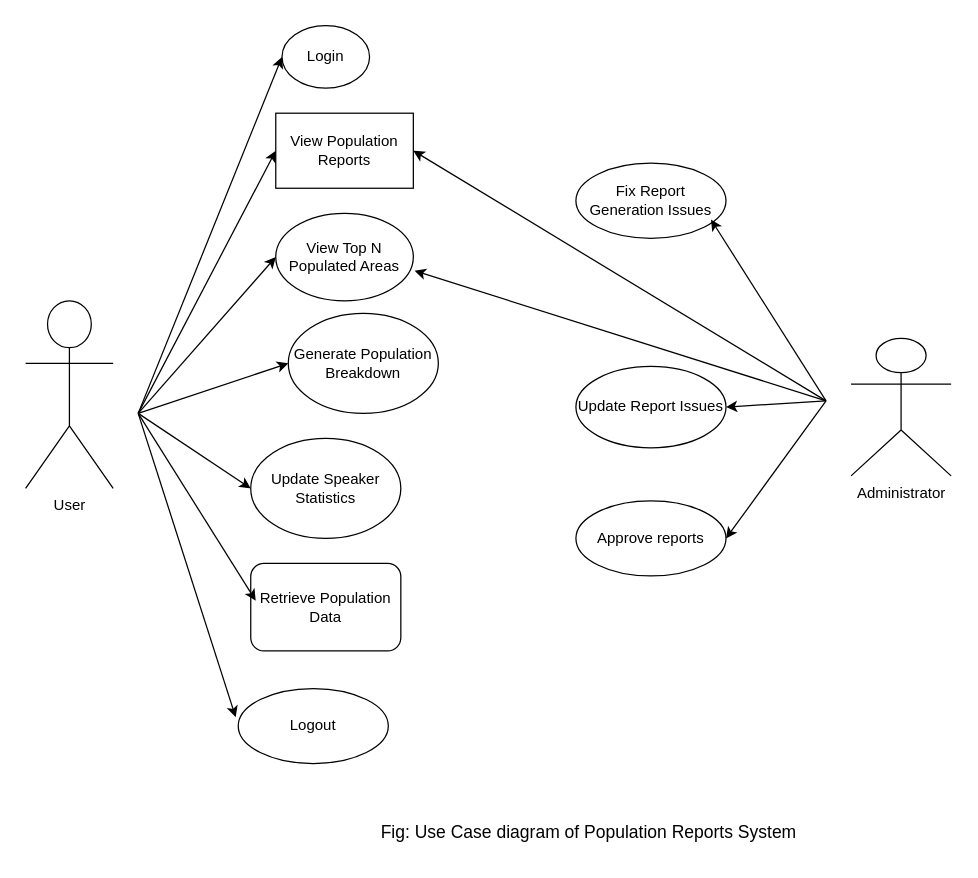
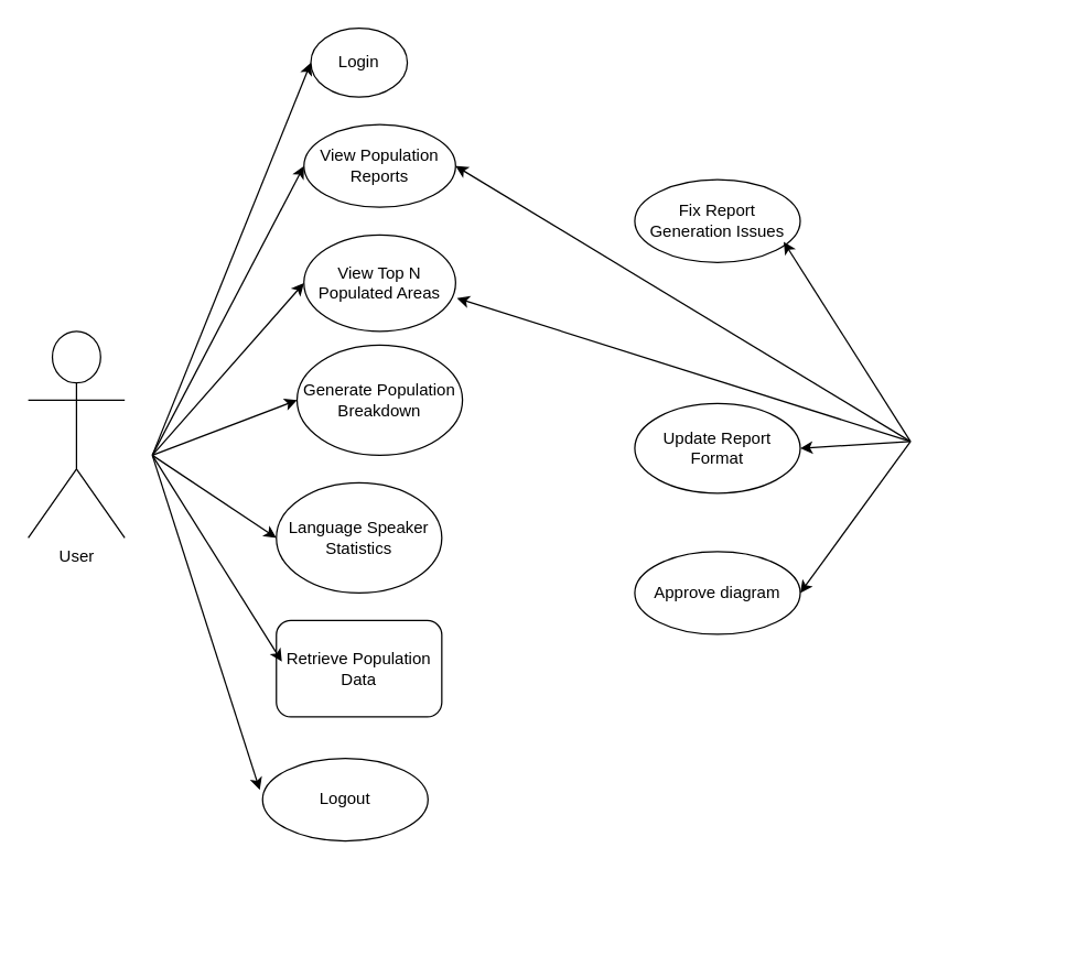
- <mxCell id="3" value="View Population Reports" style="whiteSpace=wrap;html=1;rounded=0;" vertex="1" parent="1"><mxGeometry x="220" y="90" width="110" height="60" as="geometry" /></mxCell>
+ <mxCell id="3" value="View Population Reports" style="ellipse;whiteSpace=wrap;html=1;" vertex="1" parent="1"><mxGeometry x="220" y="90" width="110" height="60" as="geometry" /></mxCell>
- <mxCell id="5" value="Generate Population Breakdown" style="ellipse;whiteSpace=wrap;html=1;" vertex="1" parent="1"><mxGeometry x="230" y="250" width="120" height="80" as="geometry" /></mxCell>
+ <mxCell id="5" value="Generate Population Breakdown" style="ellipse;whiteSpace=wrap;html=1;" vertex="1" parent="1"><mxGeometry x="215" y="250" width="120" height="80" as="geometry" /></mxCell>
- <mxCell id="14" value="Update Report Issues" style="ellipse;whiteSpace=wrap;html=1;" vertex="1" parent="1"><mxGeometry x="460" y="292.5" width="120" height="65" as="geometry" /></mxCell>
+ <mxCell id="14" value="Update Report Format" style="ellipse;whiteSpace=wrap;html=1;" vertex="1" parent="1"><mxGeometry x="460" y="292.5" width="120" height="65" as="geometry" /></mxCell>
- <mxCell id="12" value="Administrator" style="shape=umlActor;verticalLabelPosition=bottom;verticalAlign=top;html=1;outlineConnect=0;" vertex="1" parent="1"><mxGeometry x="680" y="270" width="80" height="110" as="geometry" /></mxCell>
- <mxCell id="4" value="Update Speaker Statistics" style="ellipse;whiteSpace=wrap;html=1;" vertex="1" parent="1"><mxGeometry x="200" y="350" width="120" height="80" as="geometry" /></mxCell>
+ <mxCell id="4" value="Language Speaker Statistics" style="ellipse;whiteSpace=wrap;html=1;" vertex="1" parent="1"><mxGeometry x="200" y="350" width="120" height="80" as="geometry" /></mxCell>
- <mxCell id="15" value="Approve reports" style="ellipse;whiteSpace=wrap;html=1;" vertex="1" parent="1"><mxGeometry x="460" y="400" width="120" height="60" as="geometry" /></mxCell>
+ <mxCell id="15" value="Approve diagram" style="ellipse;whiteSpace=wrap;html=1;" vertex="1" parent="1"><mxGeometry x="460" y="400" width="120" height="60" as="geometry" /></mxCell>
- <mxCell id="26" value="&lt;font style=&quot;font-size: 14px;&quot;&gt;Fig: Use Case diagram of Population Reports System&lt;/font&gt;" style="text;html=1;align=center;verticalAlign=middle;resizable=0;points=[];autosize=1;strokeColor=none;fillColor=none;" vertex="1" parent="1"><mxGeometry x="290" y="650" width="360" height="30" as="geometry" /></mxCell>
